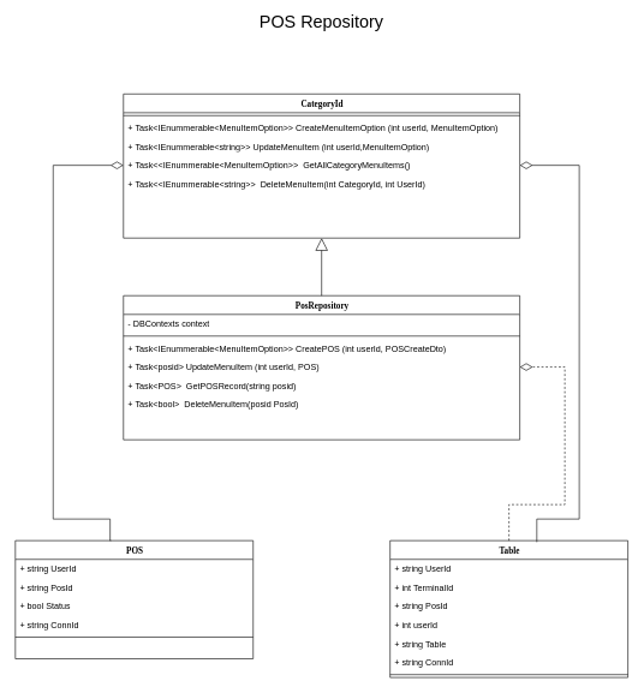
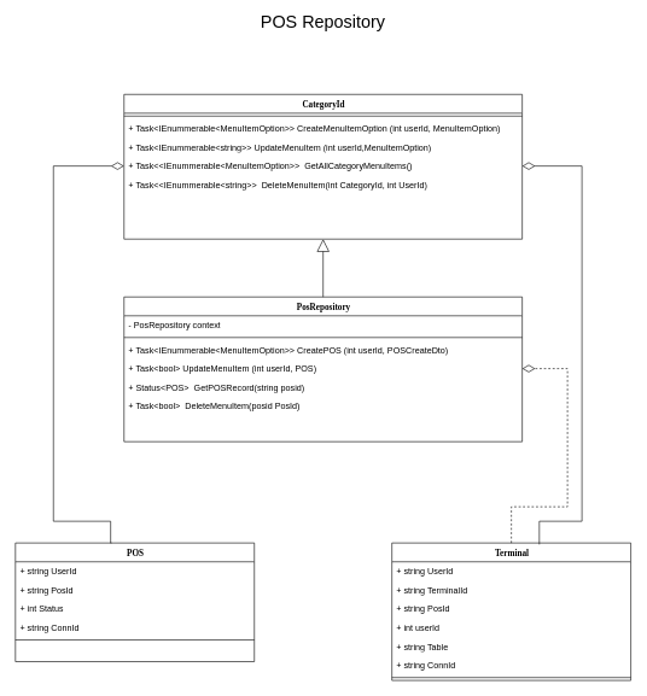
- <mxCell id="4" value="- DBContexts context&lt;br&gt;" style="text;html=1;strokeColor=none;fillColor=none;align=left;verticalAlign=top;spacingLeft=4;spacingRight=4;whiteSpace=wrap;overflow=hidden;rotatable=0;points=[[0,0.5],[1,0.5]];portConstraint=eastwest;" vertex="1" parent="3"><mxGeometry y="26" width="550" height="26" as="geometry" /></mxCell>
+ <mxCell id="4" value="- PosRepository context&lt;br&gt;" style="text;html=1;strokeColor=none;fillColor=none;align=left;verticalAlign=top;spacingLeft=4;spacingRight=4;whiteSpace=wrap;overflow=hidden;rotatable=0;points=[[0,0.5],[1,0.5]];portConstraint=eastwest;" vertex="1" parent="3"><mxGeometry y="26" width="550" height="26" as="geometry" /></mxCell>
- <mxCell id="7" value="+ Task&amp;lt;posid&amp;gt; UpdateMenuItem (int userId, POS)" style="text;html=1;strokeColor=none;fillColor=none;align=left;verticalAlign=top;spacingLeft=4;spacingRight=4;whiteSpace=wrap;overflow=hidden;rotatable=0;points=[[0,0.5],[1,0.5]];portConstraint=eastwest;" vertex="1" parent="3"><mxGeometry y="86" width="550" height="26" as="geometry" /></mxCell>
+ <mxCell id="7" value="+ Task&amp;lt;bool&amp;gt; UpdateMenuItem (int userId, POS)" style="text;html=1;strokeColor=none;fillColor=none;align=left;verticalAlign=top;spacingLeft=4;spacingRight=4;whiteSpace=wrap;overflow=hidden;rotatable=0;points=[[0,0.5],[1,0.5]];portConstraint=eastwest;" vertex="1" parent="3"><mxGeometry y="86" width="550" height="26" as="geometry" /></mxCell>
- <mxCell id="8" value="+ Task&amp;lt;POS&amp;gt;&amp;nbsp; GetPOSRecord(string posid)" style="text;html=1;strokeColor=none;fillColor=none;align=left;verticalAlign=top;spacingLeft=4;spacingRight=4;whiteSpace=wrap;overflow=hidden;rotatable=0;points=[[0,0.5],[1,0.5]];portConstraint=eastwest;" vertex="1" parent="3"><mxGeometry y="112" width="550" height="26" as="geometry" /></mxCell>
+ <mxCell id="8" value="+ Status&amp;lt;POS&amp;gt;&amp;nbsp; GetPOSRecord(string posid)" style="text;html=1;strokeColor=none;fillColor=none;align=left;verticalAlign=top;spacingLeft=4;spacingRight=4;whiteSpace=wrap;overflow=hidden;rotatable=0;points=[[0,0.5],[1,0.5]];portConstraint=eastwest;" vertex="1" parent="3"><mxGeometry y="112" width="550" height="26" as="geometry" /></mxCell>
- <mxCell id="26" value="Table" style="swimlane;html=1;fontStyle=1;align=center;verticalAlign=top;childLayout=stackLayout;horizontal=1;startSize=26;horizontalStack=0;resizeParent=1;resizeLast=0;collapsible=1;marginBottom=0;swimlaneFillColor=#ffffff;rounded=0;shadow=0;comic=0;labelBackgroundColor=none;strokeWidth=1;fillColor=none;fontFamily=Verdana;fontSize=12" vertex="1" parent="1"><mxGeometry x="540.5" y="750" width="330" height="190" as="geometry" /></mxCell>
+ <mxCell id="26" value="Terminal" style="swimlane;html=1;fontStyle=1;align=center;verticalAlign=top;childLayout=stackLayout;horizontal=1;startSize=26;horizontalStack=0;resizeParent=1;resizeLast=0;collapsible=1;marginBottom=0;swimlaneFillColor=#ffffff;rounded=0;shadow=0;comic=0;labelBackgroundColor=none;strokeWidth=1;fillColor=none;fontFamily=Verdana;fontSize=12" vertex="1" parent="1"><mxGeometry x="540.5" y="750" width="330" height="190" as="geometry" /></mxCell>
- <mxCell id="28" value="+ int TerminalId" style="text;html=1;strokeColor=none;fillColor=none;align=left;verticalAlign=top;spacingLeft=4;spacingRight=4;whiteSpace=wrap;overflow=hidden;rotatable=0;points=[[0,0.5],[1,0.5]];portConstraint=eastwest;" vertex="1" parent="26"><mxGeometry y="52" width="330" height="26" as="geometry" /></mxCell>
+ <mxCell id="28" value="+ string TerminalId" style="text;html=1;strokeColor=none;fillColor=none;align=left;verticalAlign=top;spacingLeft=4;spacingRight=4;whiteSpace=wrap;overflow=hidden;rotatable=0;points=[[0,0.5],[1,0.5]];portConstraint=eastwest;" vertex="1" parent="26"><mxGeometry y="52" width="330" height="26" as="geometry" /></mxCell>
- <mxCell id="21" value="+ bool Status" style="text;html=1;strokeColor=none;fillColor=none;align=left;verticalAlign=top;spacingLeft=4;spacingRight=4;whiteSpace=wrap;overflow=hidden;rotatable=0;points=[[0,0.5],[1,0.5]];portConstraint=eastwest;" vertex="1" parent="18"><mxGeometry y="78" width="330" height="26" as="geometry" /></mxCell>
+ <mxCell id="21" value="+ int Status" style="text;html=1;strokeColor=none;fillColor=none;align=left;verticalAlign=top;spacingLeft=4;spacingRight=4;whiteSpace=wrap;overflow=hidden;rotatable=0;points=[[0,0.5],[1,0.5]];portConstraint=eastwest;" vertex="1" parent="18"><mxGeometry y="78" width="330" height="26" as="geometry" /></mxCell>
